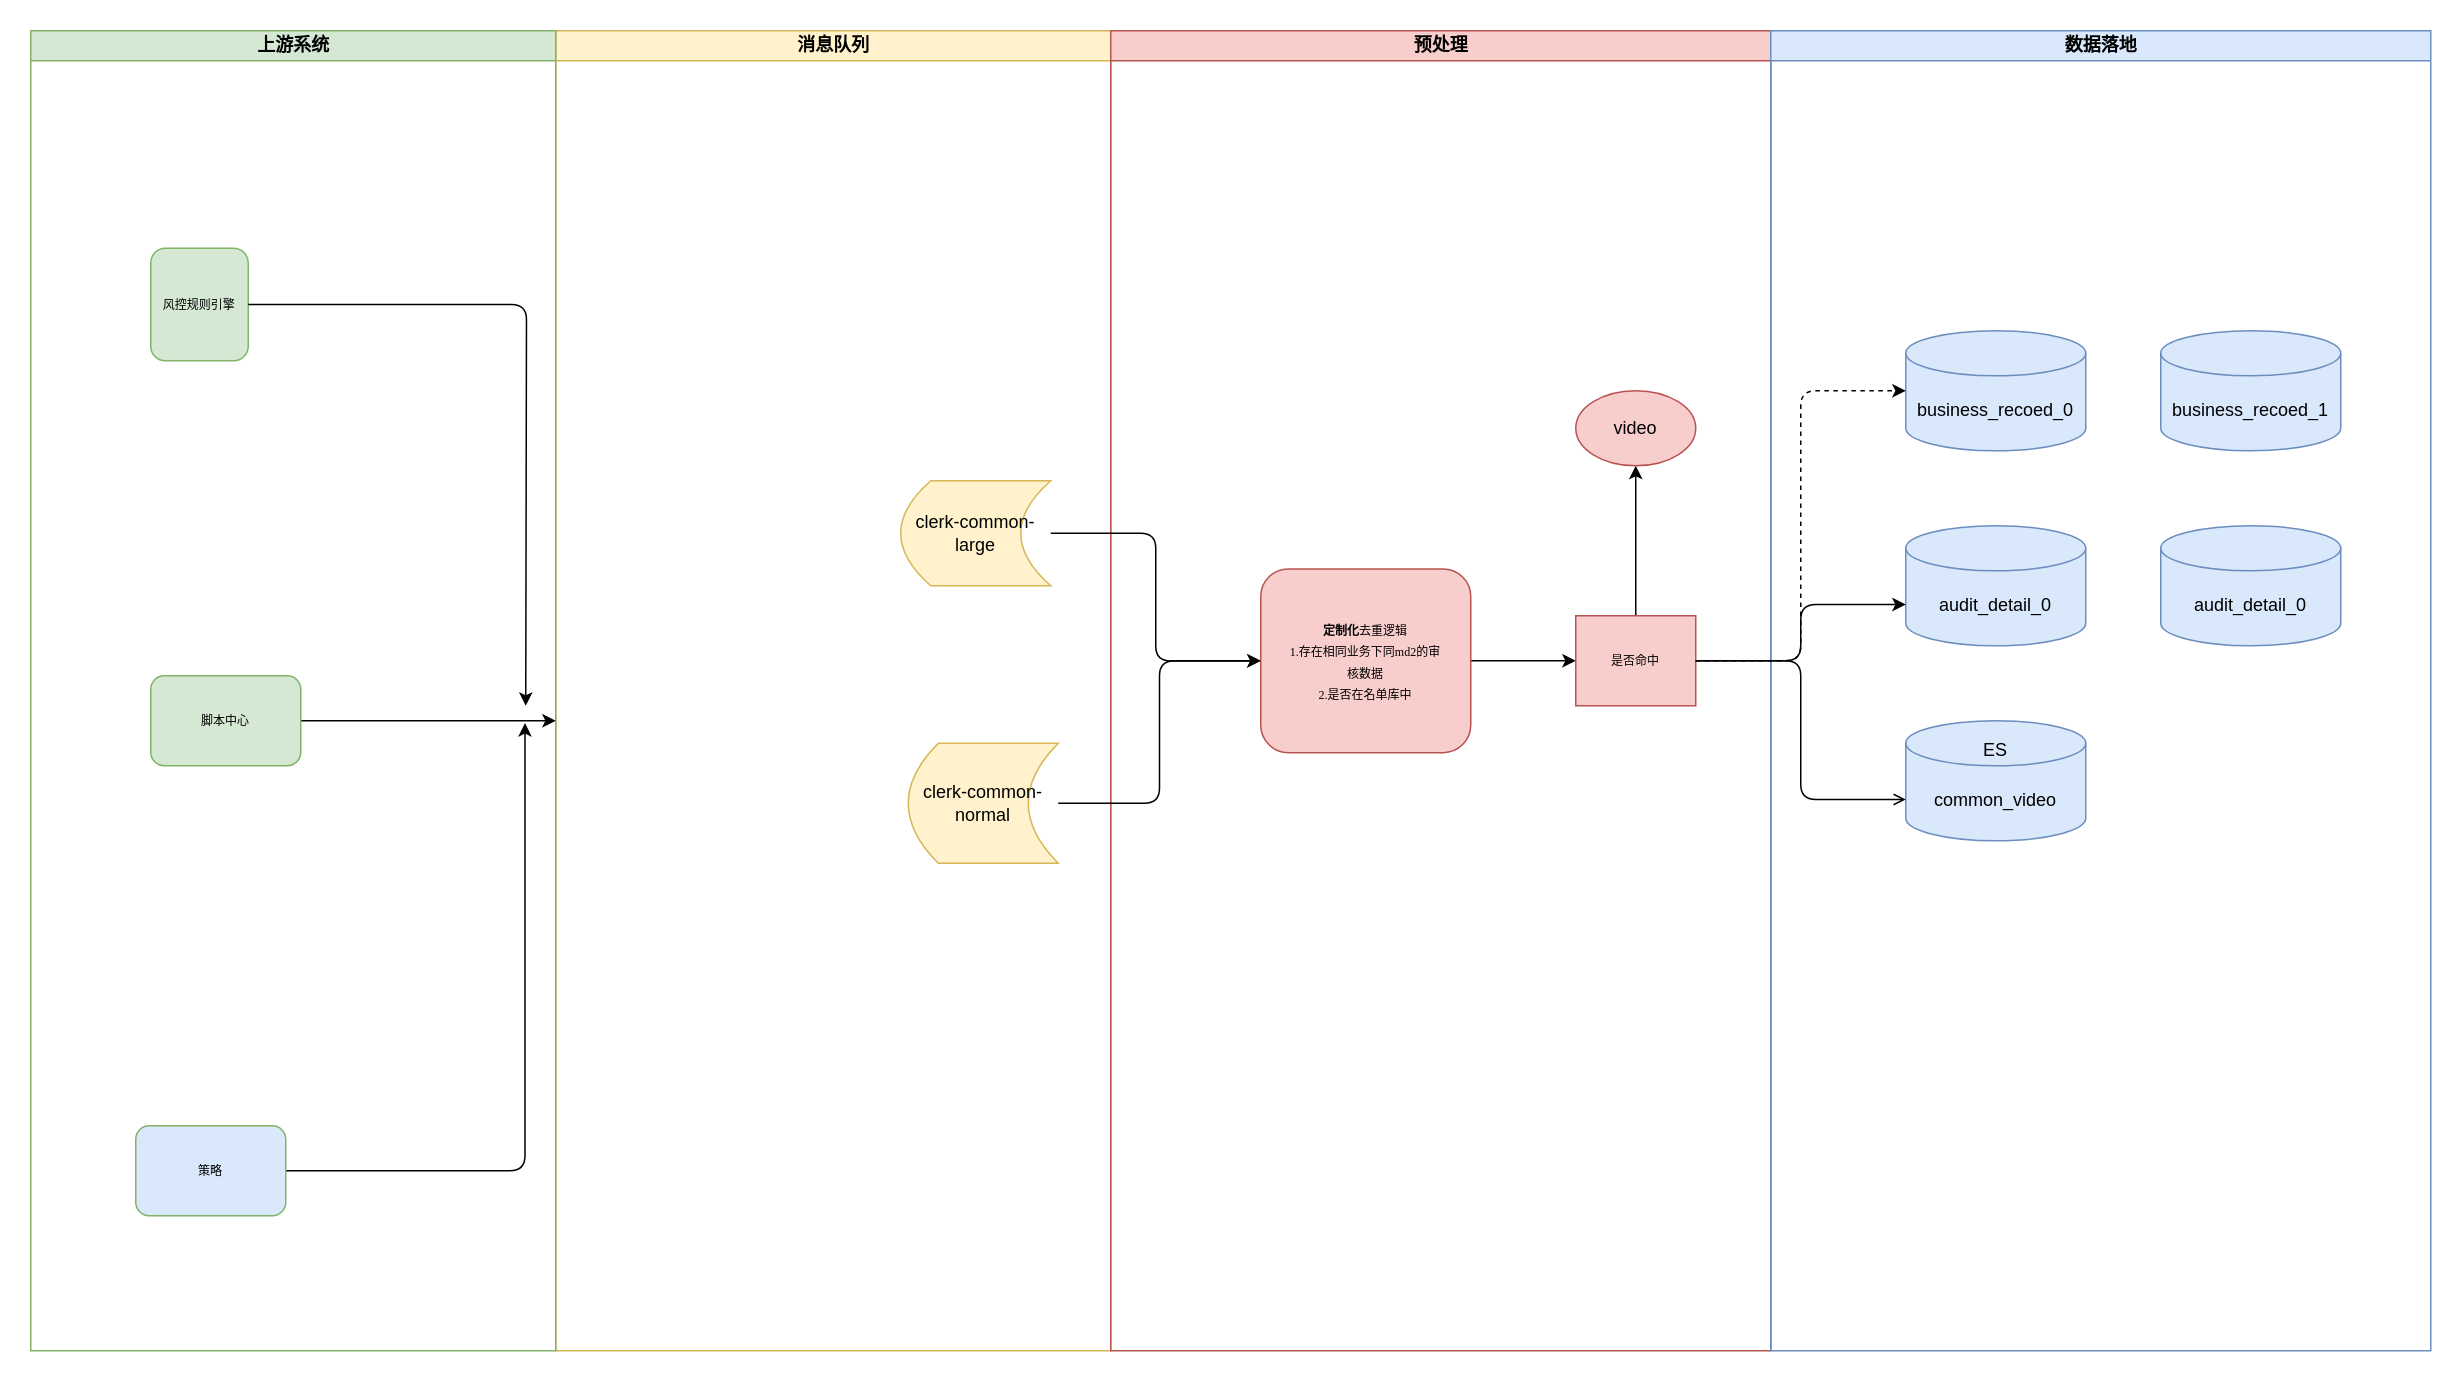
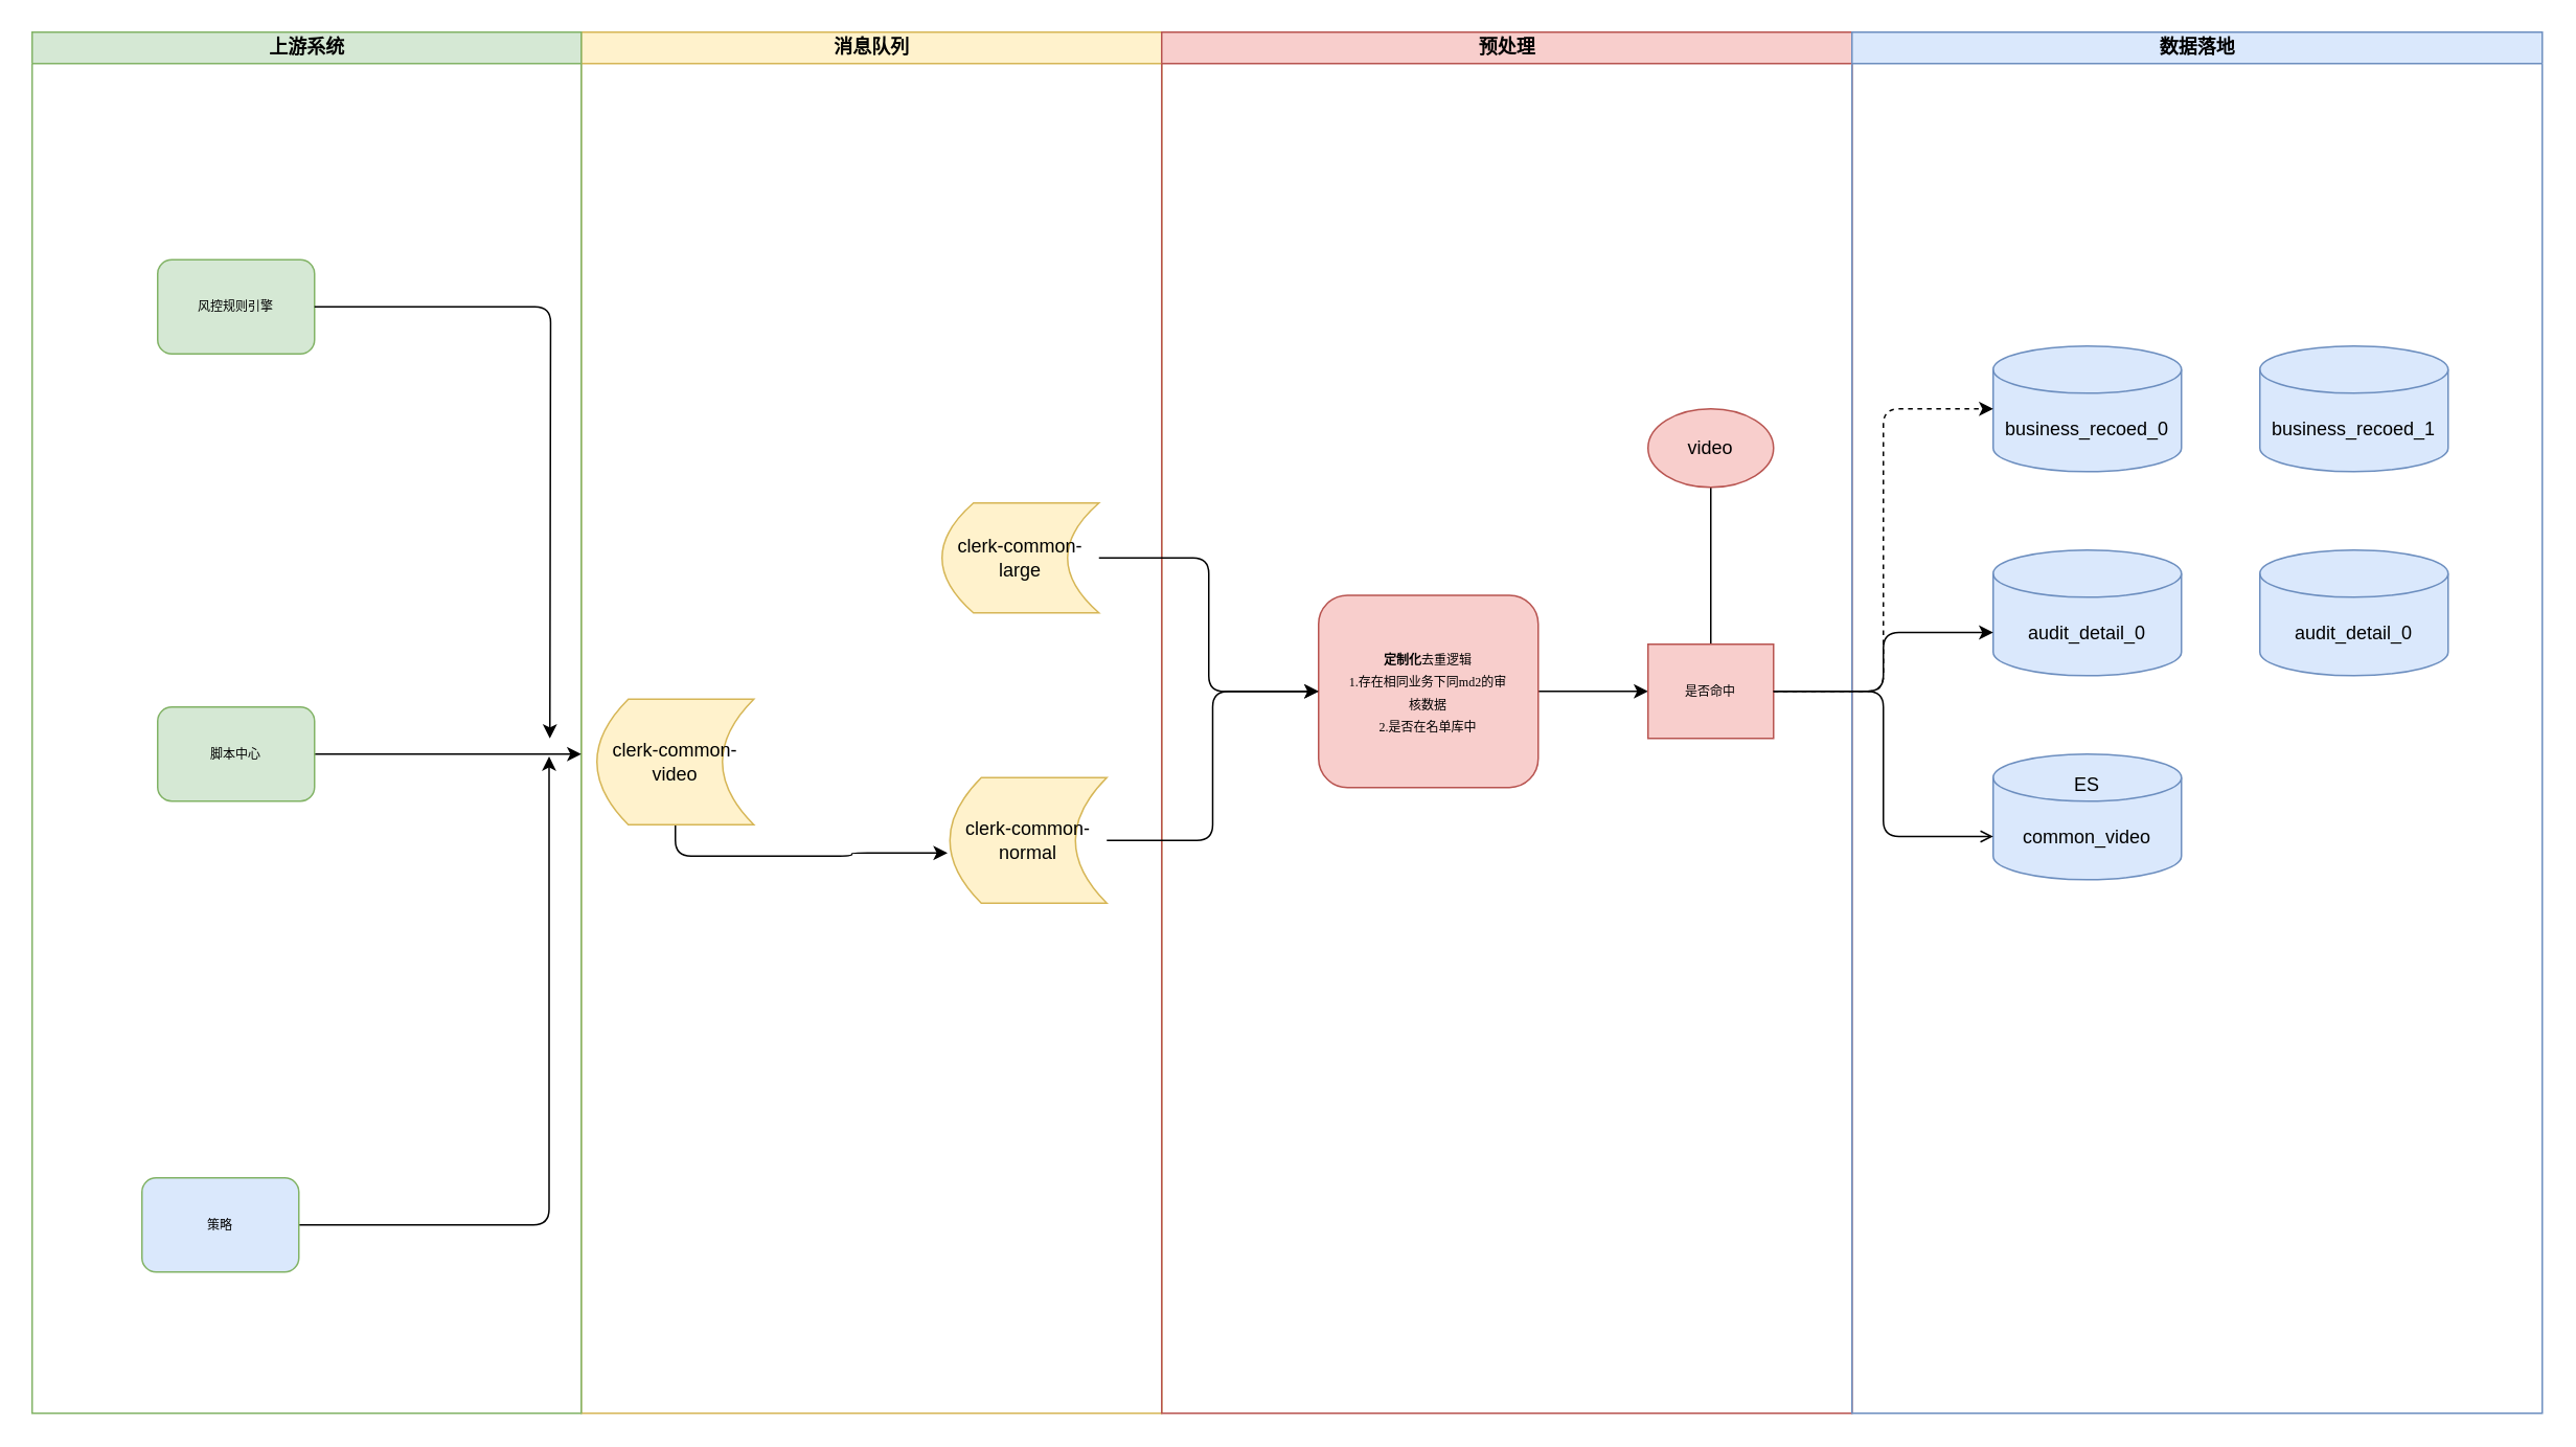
- <mxCell id="21" value="风控规则引擎&lt;br&gt;" style="rounded=1;whiteSpace=wrap;html=1;shadow=0;labelBackgroundColor=none;strokeWidth=1;fontFamily=Verdana;fontSize=8;align=center;fillColor=#d5e8d4;strokeColor=#82b366;" parent="20" vertex="1"><mxGeometry x="80" y="145" width="65" height="75" as="geometry" /></mxCell>
+ <mxCell id="21" value="风控规则引擎&lt;br&gt;" style="rounded=1;whiteSpace=wrap;html=1;shadow=0;labelBackgroundColor=none;strokeWidth=1;fontFamily=Verdana;fontSize=8;align=center;fillColor=#d5e8d4;strokeColor=#82b366;" parent="20" vertex="1"><mxGeometry x="80" y="145" width="100" height="60" as="geometry" /></mxCell>
- <mxCell id="10" style="edgeStyle=orthogonalEdgeStyle;rounded=1;orthogonalLoop=1;jettySize=auto;html=1;exitX=0.5;exitY=0;exitDx=0;exitDy=0;entryX=0.5;entryY=1;entryDx=0;entryDy=0;" edge="1" parent="7" source="11" target="12"><mxGeometry relative="1" as="geometry" /></mxCell>
+ <mxCell id="10" style="edgeStyle=orthogonalEdgeStyle;rounded=1;orthogonalLoop=1;jettySize=auto;html=1;exitX=0.5;exitY=0;exitDx=0;exitDy=0;entryX=0.5;entryY=1;entryDx=0;entryDy=0;endArrow=none;" edge="1" parent="7" source="11" target="12"><mxGeometry relative="1" as="geometry" /></mxCell>
+ <mxCell id="4" value="clerk-common-video" style="shape=dataStorage;whiteSpace=wrap;html=1;fixedSize=1;fillColor=#fff2cc;strokeColor=#d6b656;" vertex="1" parent="2"><mxGeometry x="10" y="425" width="100" height="80" as="geometry" /></mxCell>
+ <mxCell id="3" style="edgeStyle=orthogonalEdgeStyle;rounded=1;orthogonalLoop=1;jettySize=auto;html=1;exitX=0.5;exitY=1;exitDx=0;exitDy=0;entryX=-0.015;entryY=0.6;entryDx=0;entryDy=0;entryPerimeter=0;" edge="1" parent="2" source="4" target="6"><mxGeometry relative="1" as="geometry" /></mxCell>
